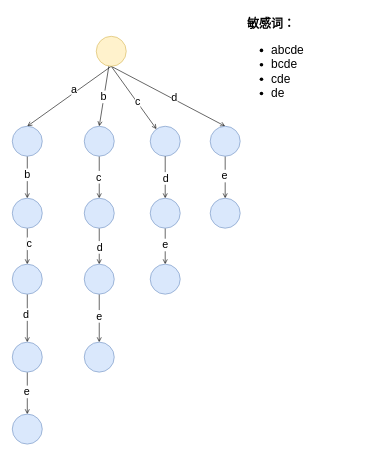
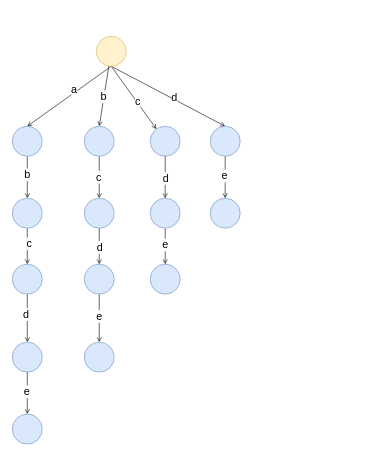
- <mxCell id="14" value="&lt;h1 style=&quot;margin-top: 0px; font-size: 20px;&quot;&gt;敏感词：&lt;/h1&gt;&lt;p style=&quot;font-size: 20px;&quot;&gt;&lt;/p&gt;&lt;ul style=&quot;font-size: 20px;&quot;&gt;&lt;li style=&quot;font-size: 20px;&quot;&gt;abcde&lt;/li&gt;&lt;li style=&quot;font-size: 20px;&quot;&gt;bcde&lt;/li&gt;&lt;li style=&quot;font-size: 20px;&quot;&gt;cde&lt;/li&gt;&lt;li style=&quot;font-size: 20px;&quot;&gt;de&lt;/li&gt;&lt;/ul&gt;&lt;p style=&quot;font-size: 20px;&quot;&gt;&lt;/p&gt;" style="text;html=1;whiteSpace=wrap;overflow=hidden;rounded=0;fontSize=20;labelBackgroundColor=none;" vertex="1" parent="1"><mxGeometry x="410" y="20" width="210" height="150" as="geometry" /></mxCell>
